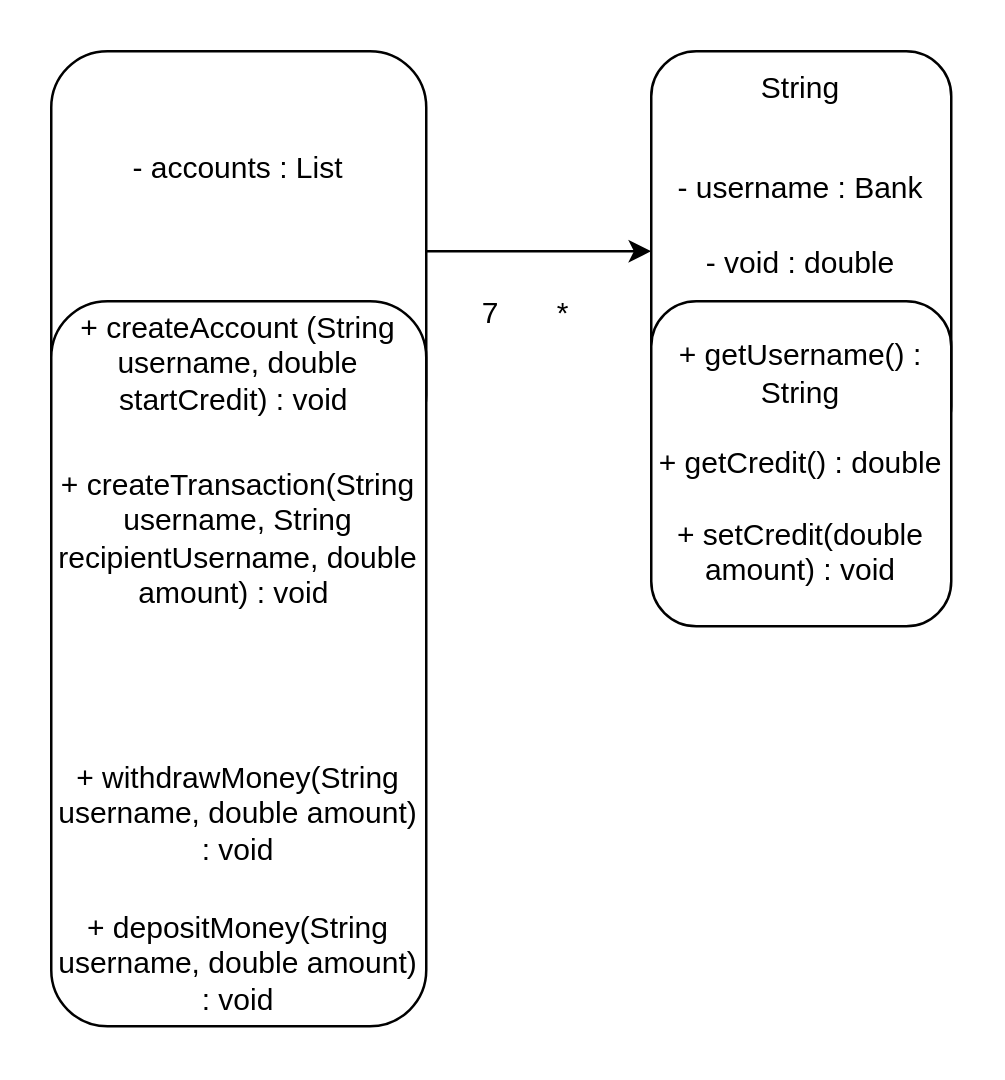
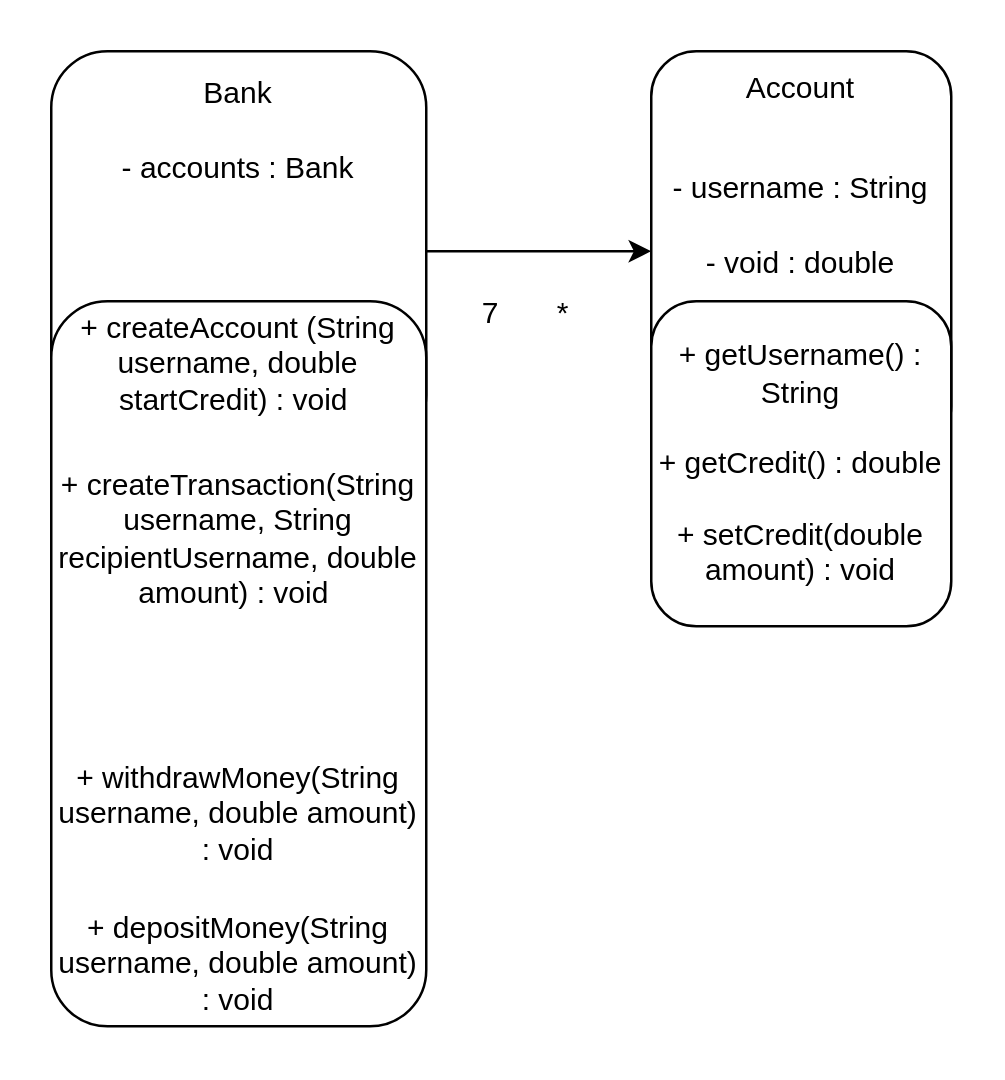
- <mxCell id="6" value="String" style="text;html=1;align=center;verticalAlign=middle;whiteSpace=wrap;rounded=0;" vertex="1" parent="1"><mxGeometry x="290" y="20" width="60" height="30" as="geometry" /></mxCell>
+ <mxCell id="6" value="Account" style="text;html=1;align=center;verticalAlign=middle;whiteSpace=wrap;rounded=0;" vertex="1" parent="1"><mxGeometry x="290" y="20" width="60" height="30" as="geometry" /></mxCell>
+ <mxCell id="3" value="Bank" style="text;html=1;align=center;verticalAlign=middle;whiteSpace=wrap;rounded=0;" vertex="1" parent="1"><mxGeometry x="35" y="22" width="120" height="30" as="geometry" /></mxCell>
- <mxCell id="10" value="- accounts : List" style="text;html=1;align=center;verticalAlign=middle;whiteSpace=wrap;rounded=0;" vertex="1" parent="1"><mxGeometry x="20" y="52" width="150" height="30" as="geometry" /></mxCell>
+ <mxCell id="10" value="- accounts : Bank" style="text;html=1;align=center;verticalAlign=middle;whiteSpace=wrap;rounded=0;" vertex="1" parent="1"><mxGeometry x="20" y="52" width="150" height="30" as="geometry" /></mxCell>
- <mxCell id="7" value="- username : Bank" style="text;html=1;align=center;verticalAlign=middle;whiteSpace=wrap;rounded=0;" vertex="1" parent="1"><mxGeometry x="260" y="60" width="120" height="30" as="geometry" /></mxCell>
+ <mxCell id="7" value="- username : String" style="text;html=1;align=center;verticalAlign=middle;whiteSpace=wrap;rounded=0;" vertex="1" parent="1"><mxGeometry x="260" y="60" width="120" height="30" as="geometry" /></mxCell>
